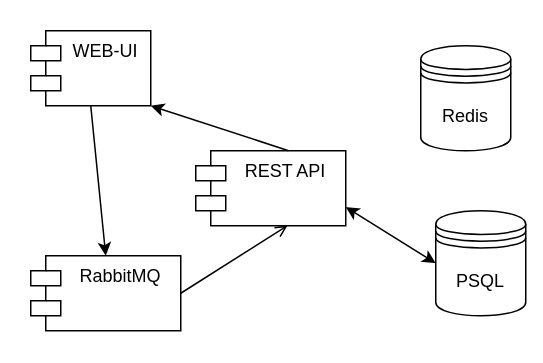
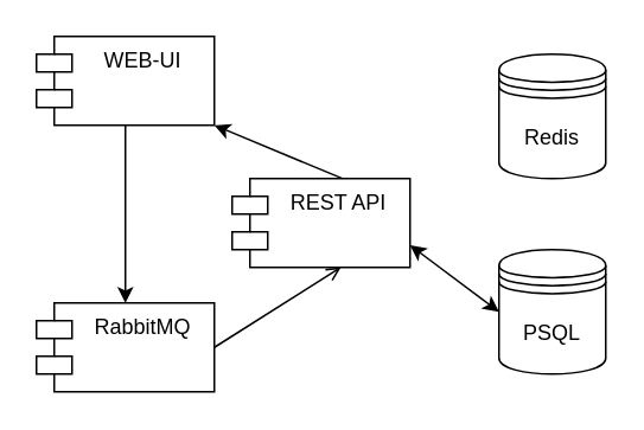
- <mxCell id="8" value="WEB-UI" style="shape=module;align=left;spacingLeft=20;align=center;verticalAlign=top;whiteSpace=wrap;html=1;" vertex="1" parent="1"><mxGeometry x="20" y="20" width="80" height="50" as="geometry" /></mxCell>
+ <mxCell id="8" value="WEB-UI" style="shape=module;align=left;spacingLeft=20;align=center;verticalAlign=top;whiteSpace=wrap;html=1;" vertex="1" parent="1"><mxGeometry x="20" y="20" width="100" height="50" as="geometry" /></mxCell>
- <mxCell id="3" value="PSQL" style="shape=datastore;whiteSpace=wrap;html=1;" vertex="1" parent="1"><mxGeometry x="290" y="140" width="60" height="70" as="geometry" /></mxCell>
+ <mxCell id="3" value="PSQL" style="shape=datastore;whiteSpace=wrap;html=1;" vertex="1" parent="1"><mxGeometry x="280" y="140" width="60" height="70" as="geometry" /></mxCell>
